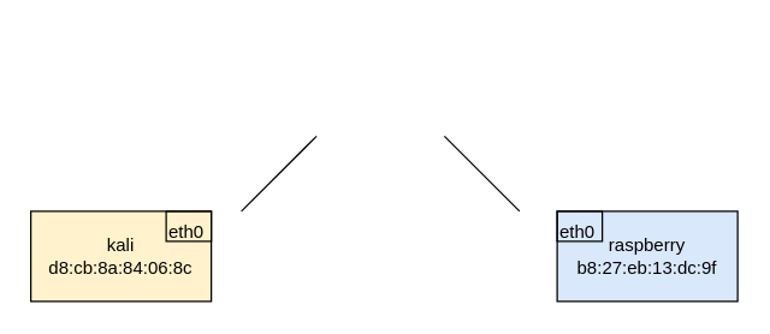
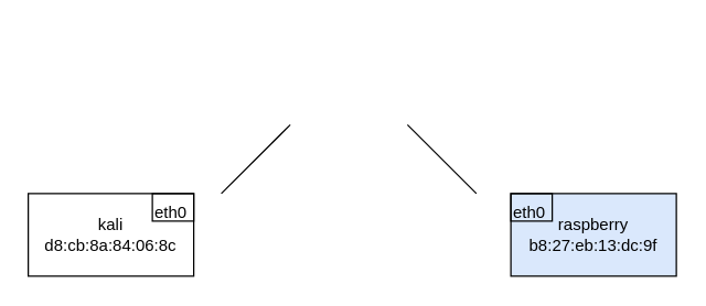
- <mxCell id="3" value="kali&lt;br&gt;d8:cb:8a:84:06:8c" style="rounded=0;whiteSpace=wrap;html=1;fillColor=#fff2cc;" vertex="1" parent="1"><mxGeometry x="20" y="140" width="120" height="60" as="geometry" /></mxCell>
+ <mxCell id="3" value="kali&lt;br&gt;d8:cb:8a:84:06:8c" style="rounded=0;whiteSpace=wrap;html=1;" vertex="1" parent="1"><mxGeometry x="20" y="140" width="120" height="60" as="geometry" /></mxCell>
